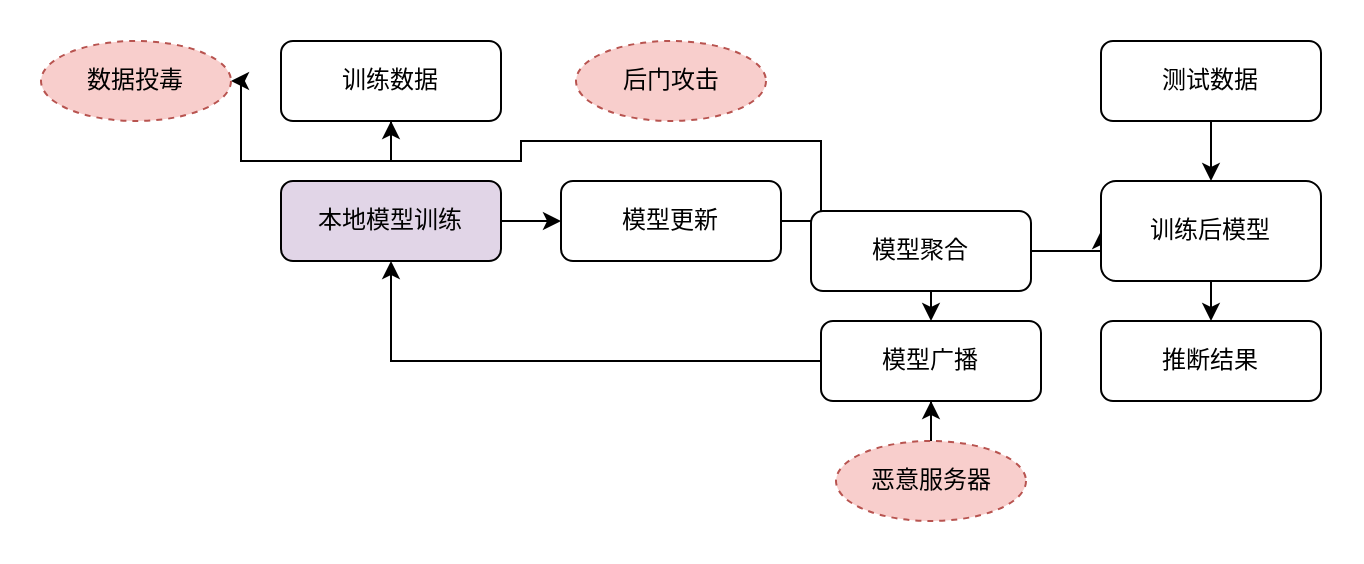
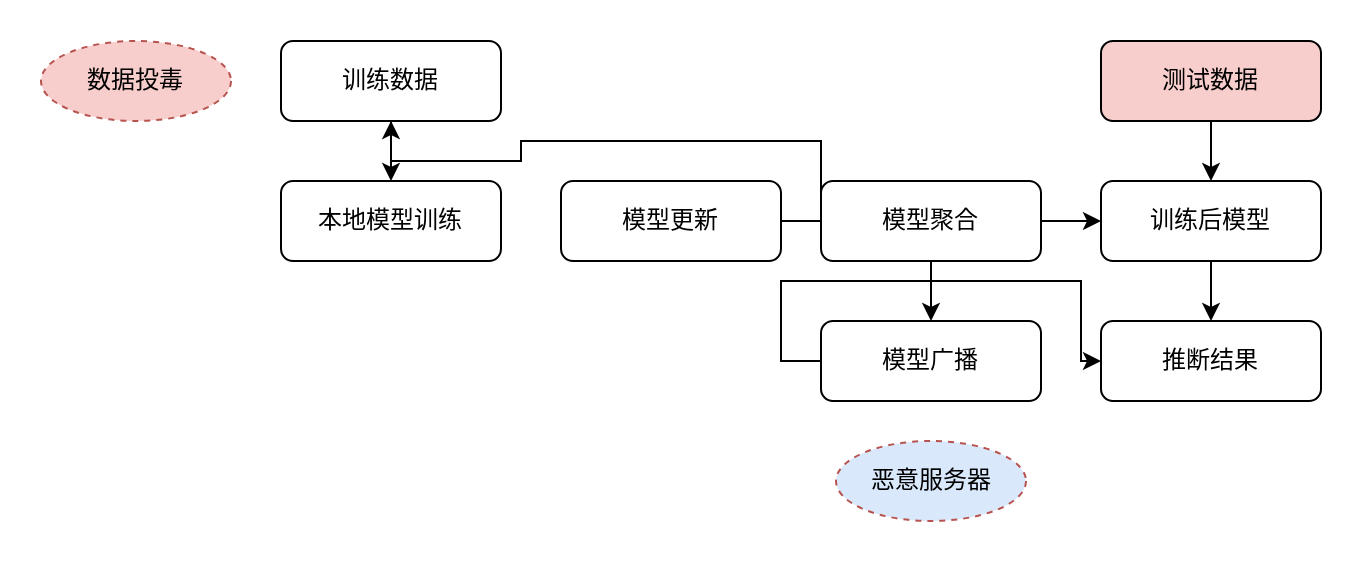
- <mxCell id="18" value="后门攻击" style="ellipse;whiteSpace=wrap;html=1;dashed=1;fillColor=#f8cecc;strokeColor=#b85450;" vertex="1" parent="1"><mxGeometry x="287.5" y="20" width="95" height="40" as="geometry" /></mxCell>
- <mxCell id="16" value="测试数据" style="rounded=1;whiteSpace=wrap;html=1;" vertex="1" parent="1"><mxGeometry x="550" y="20" width="110" height="40" as="geometry" /></mxCell>
+ <mxCell id="16" value="测试数据" style="rounded=1;whiteSpace=wrap;html=1;fillColor=#f8cecc;" vertex="1" parent="1"><mxGeometry x="550" y="20" width="110" height="40" as="geometry" /></mxCell>
- <mxCell id="2" style="edgeStyle=orthogonalEdgeStyle;rounded=0;orthogonalLoop=1;jettySize=auto;html=1;exitX=0.5;exitY=1;exitDx=0;exitDy=0;" edge="1" parent="1" source="3" target="19"><mxGeometry relative="1" as="geometry" /></mxCell>
+ <mxCell id="2" style="edgeStyle=orthogonalEdgeStyle;rounded=0;orthogonalLoop=1;jettySize=auto;html=1;exitX=0.5;exitY=1;exitDx=0;exitDy=0;entryX=0.5;entryY=0;entryDx=0;entryDy=0;" edge="1" parent="1" source="3" target="5"><mxGeometry relative="1" as="geometry" /></mxCell>
- <mxCell id="5" value="本地模型训练" style="rounded=1;whiteSpace=wrap;html=1;fillColor=#e1d5e7;" vertex="1" parent="1"><mxGeometry x="140" y="90" width="110" height="40" as="geometry" /></mxCell>
+ <mxCell id="5" value="本地模型训练" style="rounded=1;whiteSpace=wrap;html=1;" vertex="1" parent="1"><mxGeometry x="140" y="90" width="110" height="40" as="geometry" /></mxCell>
- <mxCell id="4" style="edgeStyle=orthogonalEdgeStyle;rounded=0;orthogonalLoop=1;jettySize=auto;html=1;exitX=1;exitY=0.5;exitDx=0;exitDy=0;entryX=0;entryY=0.5;entryDx=0;entryDy=0;" edge="1" parent="1" source="5" target="9"><mxGeometry relative="1" as="geometry" /></mxCell>
- <mxCell id="14" value="训练后模型" style="rounded=1;whiteSpace=wrap;html=1;" vertex="1" parent="1"><mxGeometry x="550" y="90" width="110" height="50" as="geometry" /></mxCell>
+ <mxCell id="14" value="训练后模型" style="rounded=1;whiteSpace=wrap;html=1;" vertex="1" parent="1"><mxGeometry x="550" y="90" width="110" height="40" as="geometry" /></mxCell>
- <mxCell id="12" value="模型聚合" style="rounded=1;whiteSpace=wrap;html=1;" vertex="1" parent="1"><mxGeometry x="405" y="105" width="110" height="40" as="geometry" /></mxCell>
+ <mxCell id="12" value="模型聚合" style="rounded=1;whiteSpace=wrap;html=1;" vertex="1" parent="1"><mxGeometry x="410" y="90" width="110" height="40" as="geometry" /></mxCell>
- <mxCell id="6" style="edgeStyle=orthogonalEdgeStyle;rounded=0;orthogonalLoop=1;jettySize=auto;html=1;exitX=0;exitY=0.5;exitDx=0;exitDy=0;entryX=0.5;entryY=1;entryDx=0;entryDy=0;" edge="1" parent="1" source="7" target="5"><mxGeometry relative="1" as="geometry" /></mxCell>
+ <mxCell id="6" style="edgeStyle=orthogonalEdgeStyle;rounded=0;orthogonalLoop=1;jettySize=auto;html=1;exitX=0;exitY=0.5;exitDx=0;exitDy=0;" edge="1" parent="1" source="7" target="17"><mxGeometry relative="1" as="geometry" /></mxCell>
- <mxCell id="20" style="edgeStyle=orthogonalEdgeStyle;rounded=0;orthogonalLoop=1;jettySize=auto;html=1;entryX=0.5;entryY=1;entryDx=0;entryDy=0;" edge="1" parent="1" source="21" target="7"><mxGeometry relative="1" as="geometry" /></mxCell>
- <mxCell id="21" value="恶意服务器" style="ellipse;whiteSpace=wrap;html=1;dashed=1;fillColor=#f8cecc;strokeColor=#b85450;" vertex="1" parent="1"><mxGeometry x="417.5" y="220" width="95" height="40" as="geometry" /></mxCell>
+ <mxCell id="21" value="恶意服务器" style="ellipse;whiteSpace=wrap;html=1;dashed=1;fillColor=#dae8fc;strokeColor=#b85450;" vertex="1" parent="1"><mxGeometry x="417.5" y="220" width="95" height="40" as="geometry" /></mxCell>
